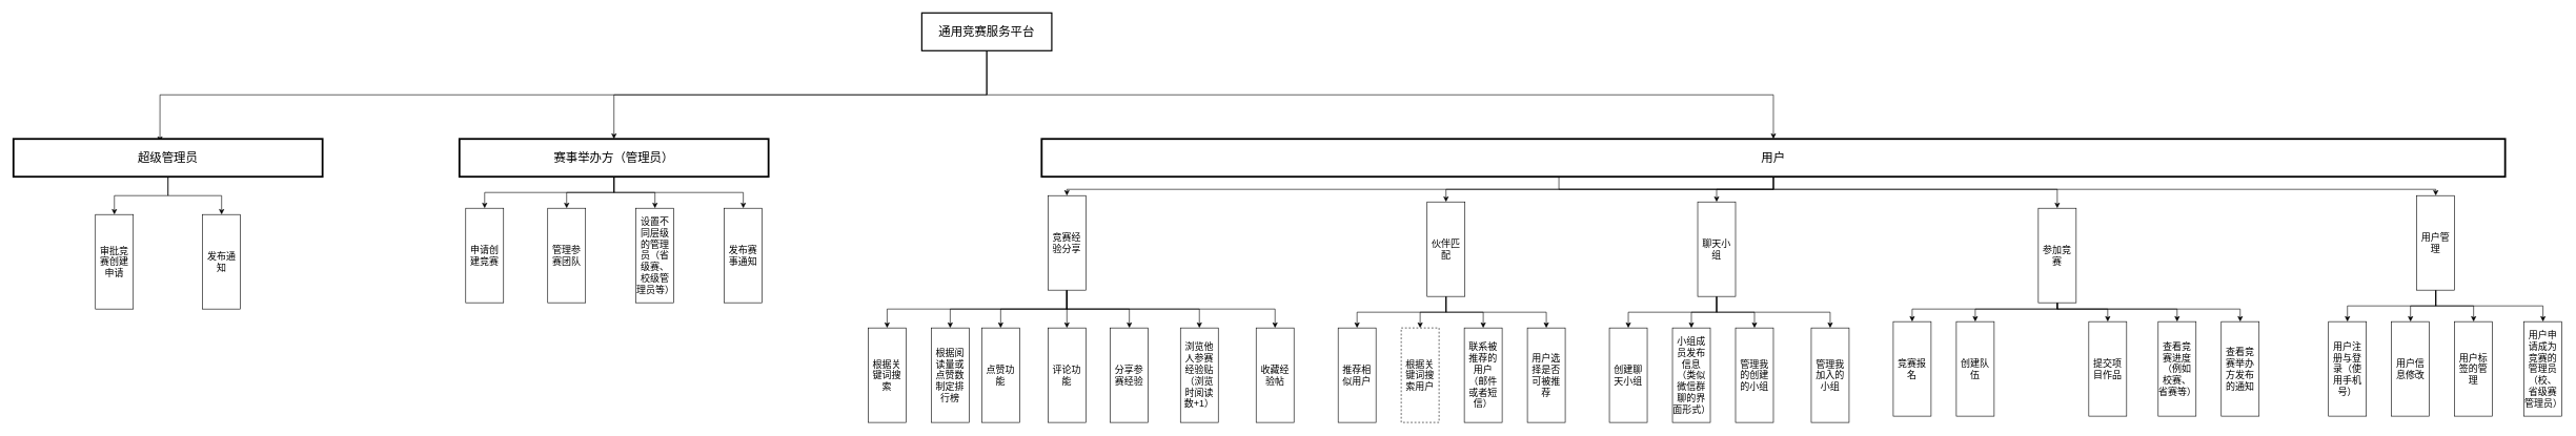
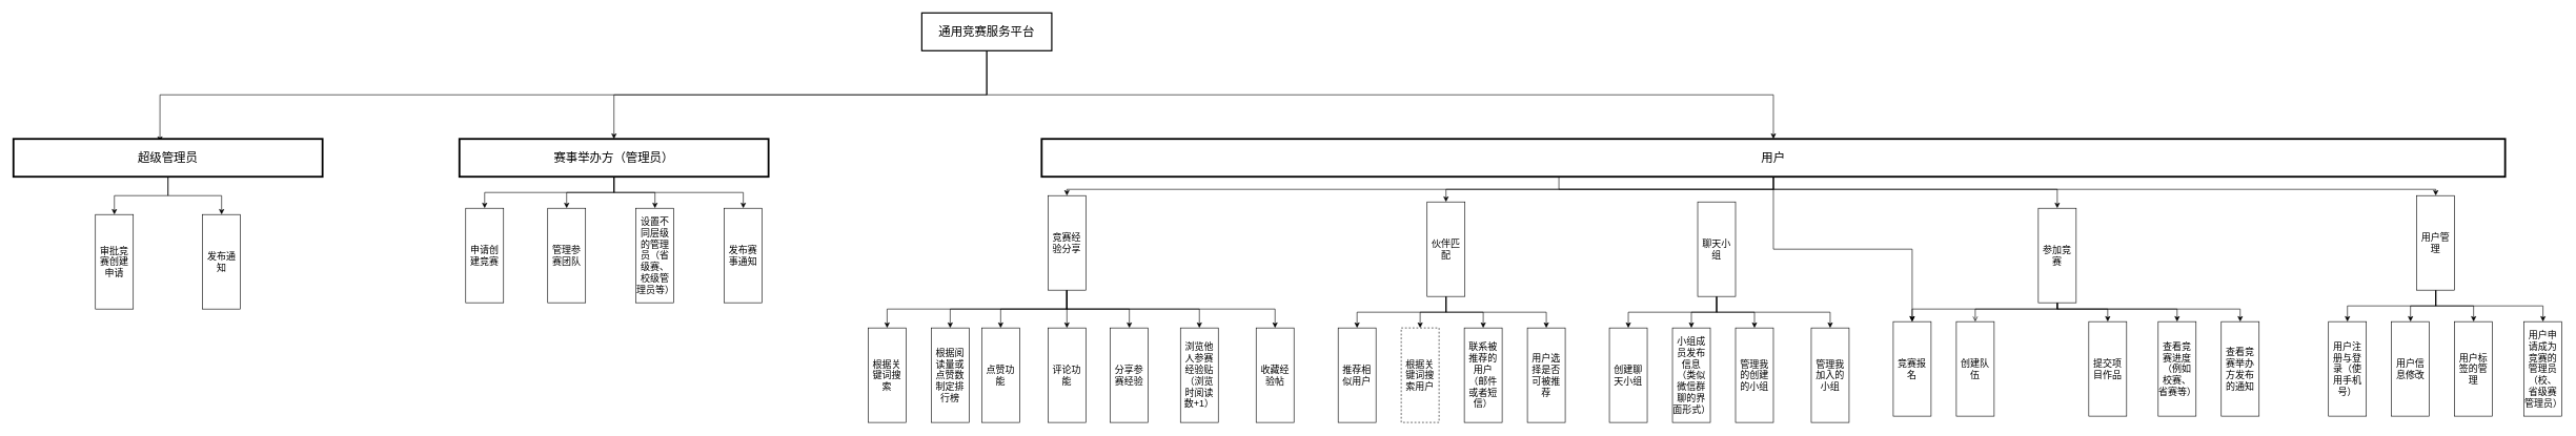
- <mxCell id="13" style="edgeStyle=orthogonalEdgeStyle;rounded=0;orthogonalLoop=1;jettySize=auto;html=1;exitX=0.5;exitY=1;exitDx=0;exitDy=0;entryX=0.5;entryY=0;entryDx=0;entryDy=0;fontSize=15;" edge="1" parent="1" source="16" target="51"><mxGeometry relative="1" as="geometry" /></mxCell>
+ <mxCell id="13" style="edgeStyle=orthogonalEdgeStyle;rounded=0;orthogonalLoop=1;jettySize=auto;html=1;exitX=0.5;exitY=1;exitDx=0;exitDy=0;fontSize=15;" edge="1" parent="1" source="16" target="56"><mxGeometry relative="1" as="geometry" /></mxCell>
- <mxCell id="24" style="edgeStyle=orthogonalEdgeStyle;rounded=0;orthogonalLoop=1;jettySize=auto;html=1;exitX=0.5;exitY=1;exitDx=0;exitDy=0;entryX=0.5;entryY=0;entryDx=0;entryDy=0;fontSize=15;" edge="1" parent="1" source="28" target="57"><mxGeometry relative="1" as="geometry"><Array as="points"><mxPoint x="3260" y="490" /><mxPoint x="3130" y="490" /></Array></mxGeometry></mxCell>
+ <mxCell id="24" style="edgeStyle=orthogonalEdgeStyle;rounded=0;orthogonalLoop=1;jettySize=auto;html=1;exitX=0.5;exitY=1;exitDx=0;exitDy=0;entryX=0.5;entryY=0;entryDx=0;entryDy=0;fontSize=15;endArrow=open;" edge="1" parent="1" source="28" target="57"><mxGeometry relative="1" as="geometry"><Array as="points"><mxPoint x="3260" y="490" /><mxPoint x="3130" y="490" /></Array></mxGeometry></mxCell>
